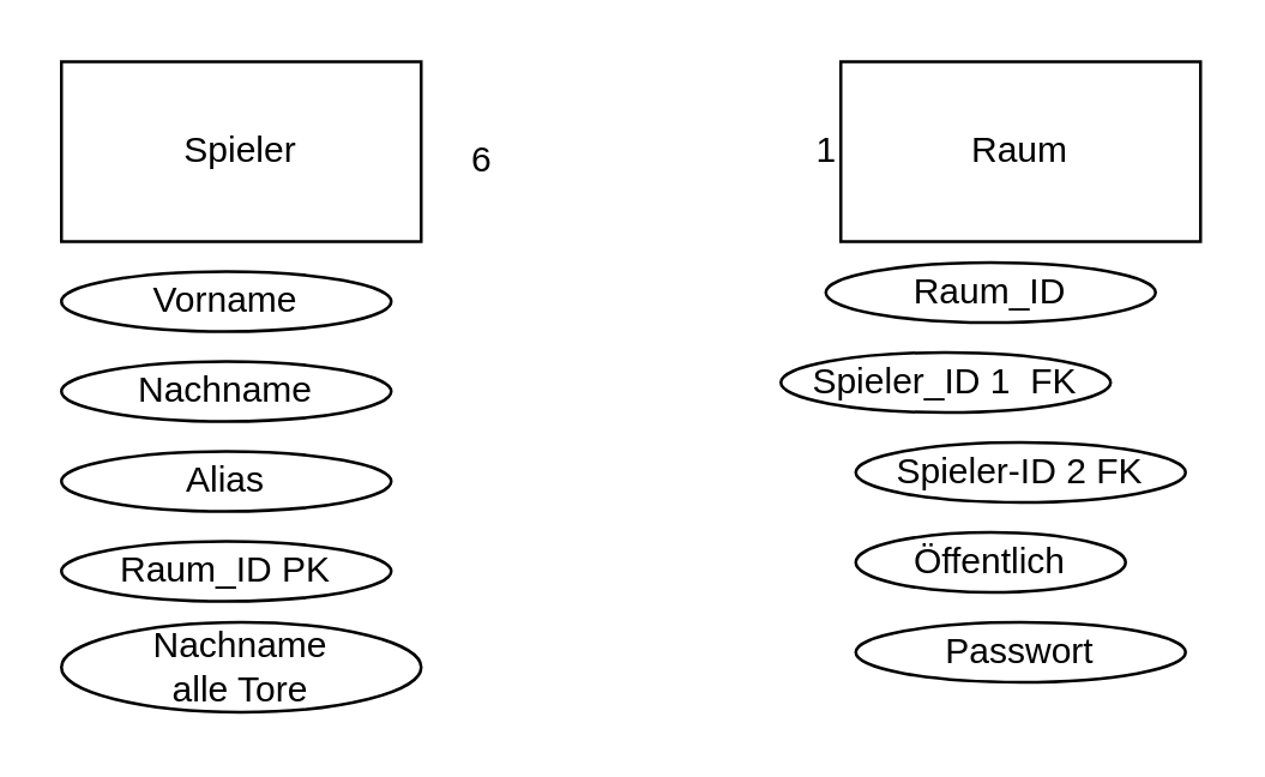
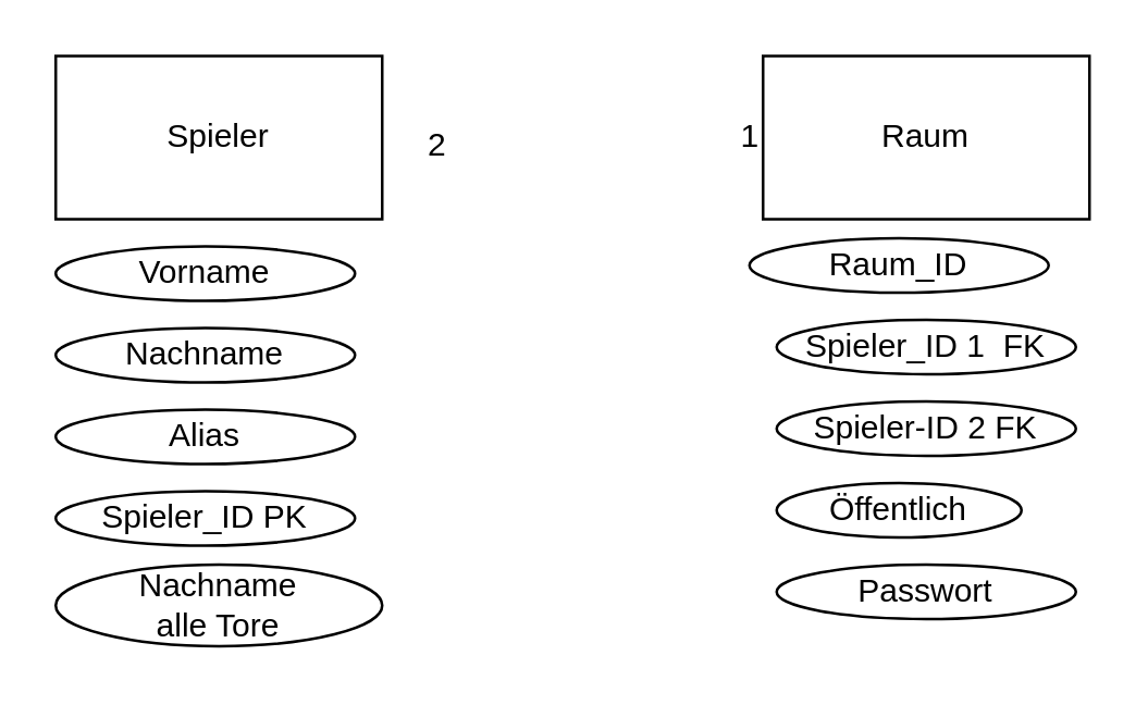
- <mxCell id="10" value="6" style="text;html=1;align=center;verticalAlign=middle;resizable=0;points=[];autosize=1;strokeColor=none;fillColor=none;" parent="1" vertex="1"><mxGeometry x="145" y="38" width="30" height="30" as="geometry" /></mxCell>
+ <mxCell id="10" value="2" style="text;html=1;align=center;verticalAlign=middle;resizable=0;points=[];autosize=1;strokeColor=none;fillColor=none;" parent="1" vertex="1"><mxGeometry x="145" y="38" width="30" height="30" as="geometry" /></mxCell>
- <mxCell id="7" value="Spieler_ID 1&amp;nbsp; FK" style="ellipse;whiteSpace=wrap;html=1;" parent="1" vertex="1"><mxGeometry x="260" y="117" width="110" height="20" as="geometry" /></mxCell>
+ <mxCell id="7" value="Spieler_ID 1&amp;nbsp; FK" style="ellipse;whiteSpace=wrap;html=1;" parent="1" vertex="1"><mxGeometry x="285" y="117" width="110" height="20" as="geometry" /></mxCell>
- <mxCell id="6" value="Raum_ID PK" style="ellipse;whiteSpace=wrap;html=1;" parent="1" vertex="1"><mxGeometry x="20" y="180" width="110" height="20" as="geometry" /></mxCell>
+ <mxCell id="6" value="Spieler_ID PK" style="ellipse;whiteSpace=wrap;html=1;" parent="1" vertex="1"><mxGeometry x="20" y="180" width="110" height="20" as="geometry" /></mxCell>
